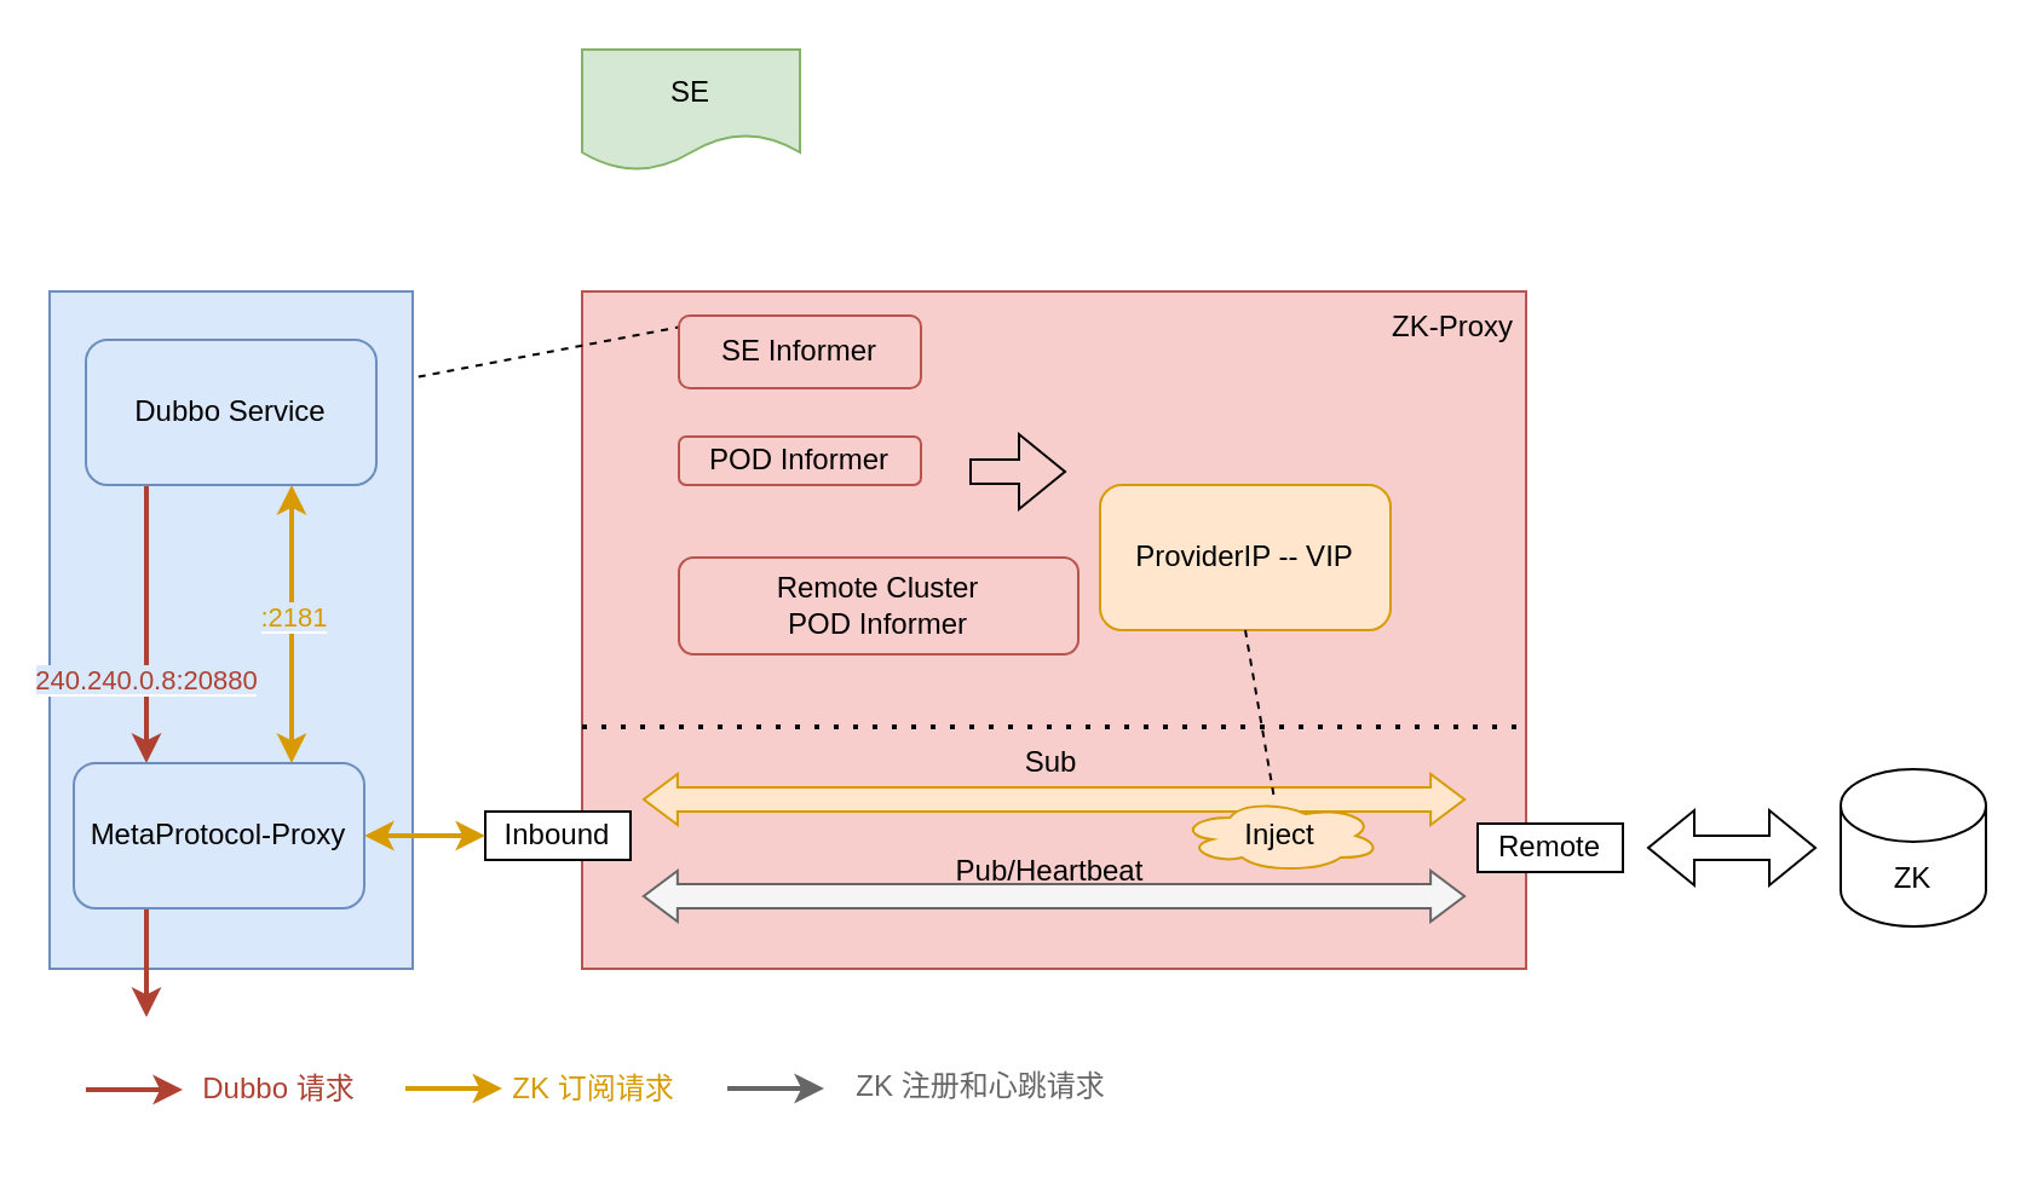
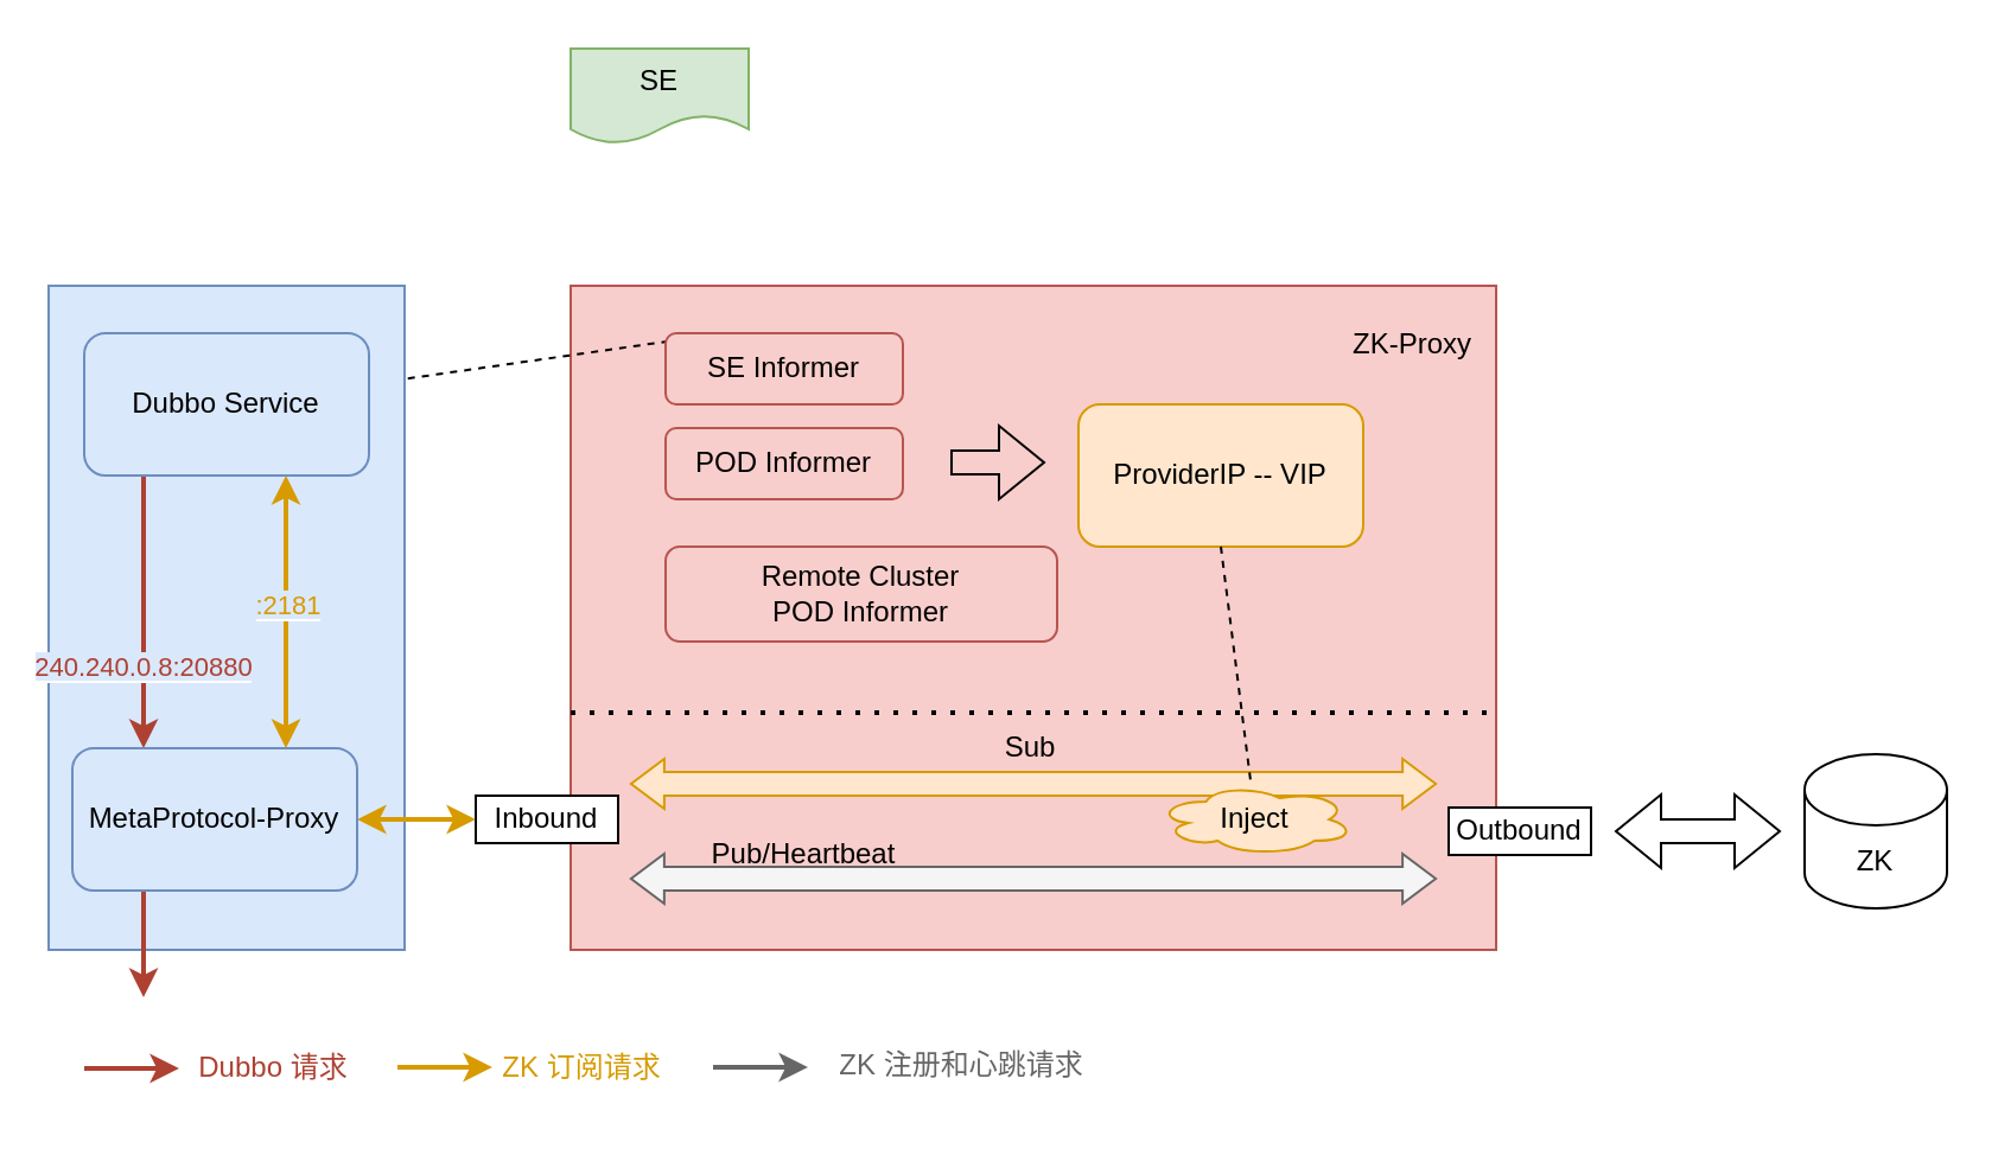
- <mxCell id="36" value="SE" style="shape=document;whiteSpace=wrap;html=1;boundedLbl=1;fillColor=#d5e8d4;strokeColor=#82b366;" vertex="1" parent="1"><mxGeometry x="240" y="20" width="90" height="50" as="geometry" /></mxCell>
+ <mxCell id="36" value="SE" style="shape=document;whiteSpace=wrap;html=1;boundedLbl=1;fillColor=#d5e8d4;strokeColor=#82b366;" vertex="1" parent="1"><mxGeometry x="240" y="20" width="75" height="40" as="geometry" /></mxCell>
- <mxCell id="35" value="ZK-Proxy" style="text;html=1;strokeColor=none;fillColor=none;align=center;verticalAlign=middle;whiteSpace=wrap;rounded=0;" vertex="1" parent="1"><mxGeometry x="570" y="120" width="60" height="30" as="geometry" /></mxCell>
+ <mxCell id="35" value="ZK-Proxy" style="text;html=1;strokeColor=none;fillColor=none;align=center;verticalAlign=middle;whiteSpace=wrap;rounded=0;" vertex="1" parent="1"><mxGeometry x="565" y="130" width="60" height="30" as="geometry" /></mxCell>
- <mxCell id="5" value="SE Informer" style="rounded=1;whiteSpace=wrap;html=1;fillColor=#f8cecc;strokeColor=#b85450;" vertex="1" parent="1"><mxGeometry x="280" y="130" width="100" height="30" as="geometry" /></mxCell>
+ <mxCell id="5" value="SE Informer" style="rounded=1;whiteSpace=wrap;html=1;fillColor=#f8cecc;strokeColor=#b85450;" vertex="1" parent="1"><mxGeometry x="280" y="140" width="100" height="30" as="geometry" /></mxCell>
- <mxCell id="6" value="POD Informer" style="rounded=1;whiteSpace=wrap;html=1;fillColor=#f8cecc;strokeColor=#b85450;" vertex="1" parent="1"><mxGeometry x="280" y="180" width="100" height="20" as="geometry" /></mxCell>
+ <mxCell id="6" value="POD Informer" style="rounded=1;whiteSpace=wrap;html=1;fillColor=#f8cecc;strokeColor=#b85450;" vertex="1" parent="1"><mxGeometry x="280" y="180" width="100" height="30" as="geometry" /></mxCell>
- <mxCell id="3" value="ProviderIP -- VIP" style="rounded=1;whiteSpace=wrap;html=1;fillColor=#ffe6cc;strokeColor=#d79b00;" vertex="1" parent="1"><mxGeometry x="454" y="200" width="120" height="60" as="geometry" /></mxCell>
+ <mxCell id="3" value="ProviderIP -- VIP" style="rounded=1;whiteSpace=wrap;html=1;fillColor=#ffe6cc;strokeColor=#d79b00;" vertex="1" parent="1"><mxGeometry x="454" y="170" width="120" height="60" as="geometry" /></mxCell>
- <mxCell id="17" value="Remote" style="rounded=0;whiteSpace=wrap;html=1;" vertex="1" parent="1"><mxGeometry x="610" y="340" width="60" height="20" as="geometry" /></mxCell>
+ <mxCell id="17" value="Outbound" style="rounded=0;whiteSpace=wrap;html=1;" vertex="1" parent="1"><mxGeometry x="610" y="340" width="60" height="20" as="geometry" /></mxCell>
- <mxCell id="14" value="Pub/Heartbeat" style="text;html=1;strokeColor=none;fillColor=none;align=center;verticalAlign=middle;whiteSpace=wrap;rounded=0;" vertex="1" parent="1"><mxGeometry x="380" y="350" width="107" height="20" as="geometry" /></mxCell>
+ <mxCell id="14" value="Pub/Heartbeat" style="text;html=1;strokeColor=none;fillColor=none;align=center;verticalAlign=middle;whiteSpace=wrap;rounded=0;" vertex="1" parent="1"><mxGeometry x="285" y="350" width="107" height="20" as="geometry" /></mxCell>
